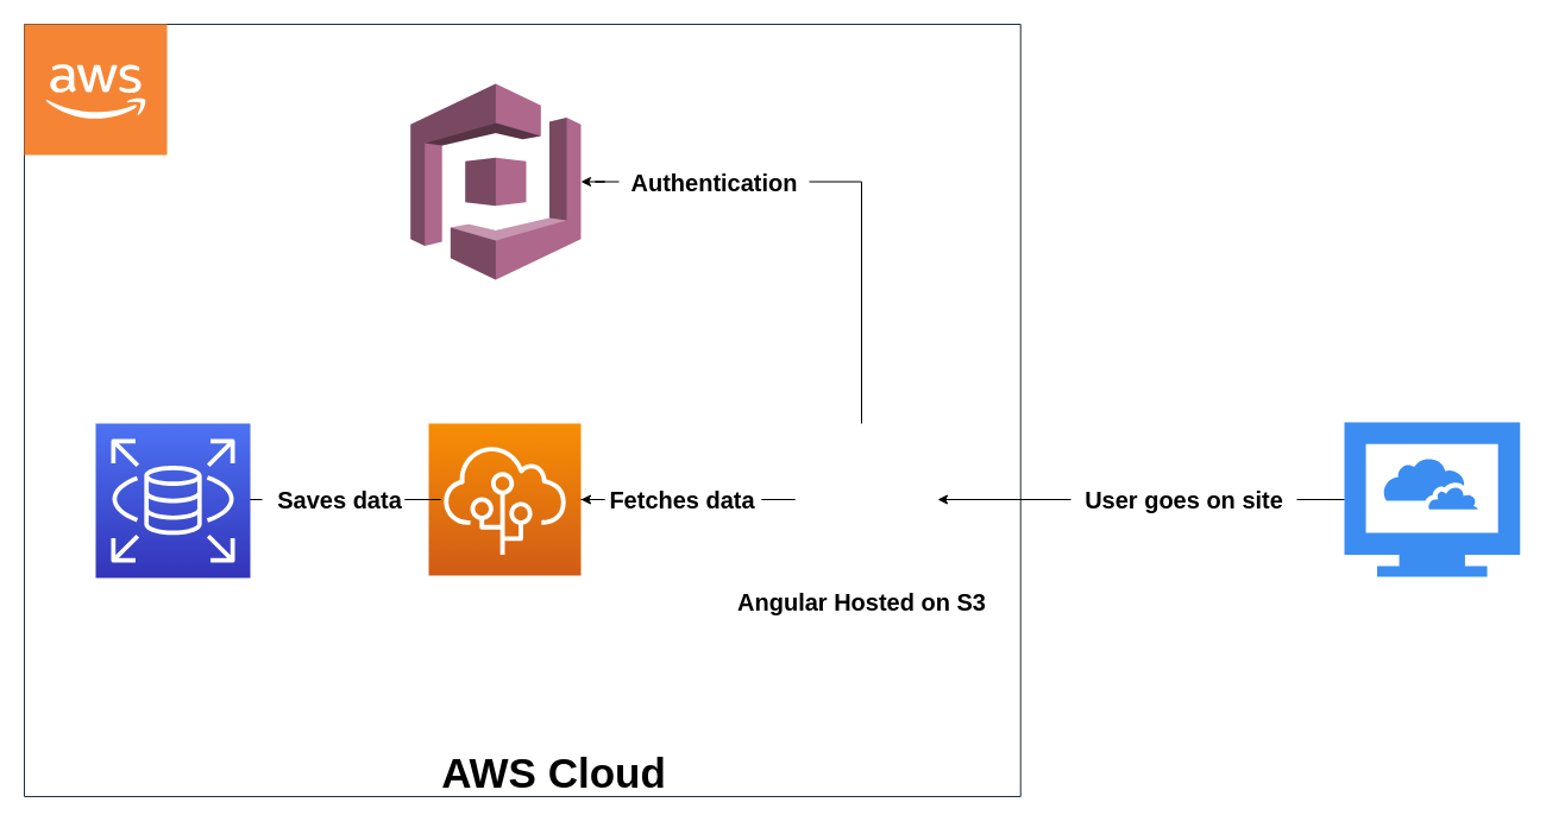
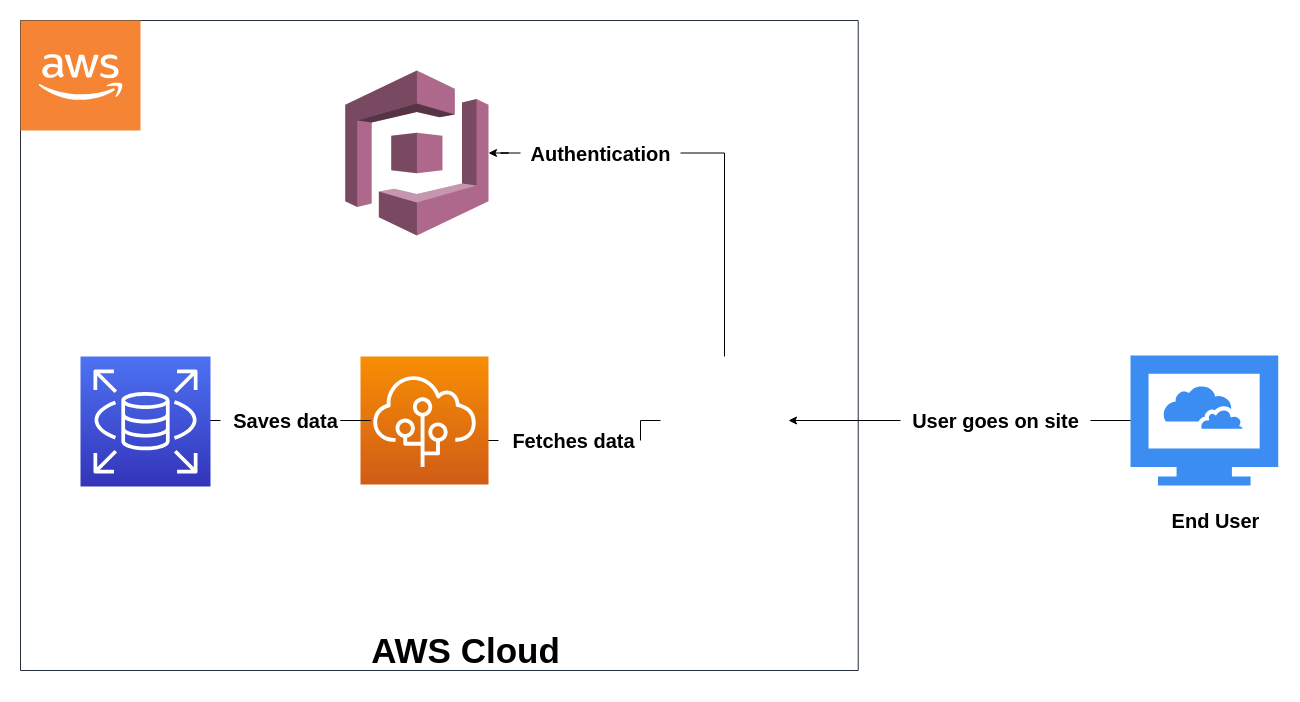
- <mxCell id="12" value="Fetches data" style="text;html=1;resizable=0;autosize=1;align=center;verticalAlign=middle;points=[];fillColor=none;strokeColor=none;rounded=0;fontStyle=1;fontSize=20;" vertex="1" parent="2"><mxGeometry x="478" y="380" width="150" height="40" as="geometry" /></mxCell>
+ <mxCell id="12" value="Fetches data" style="text;html=1;resizable=0;autosize=1;align=center;verticalAlign=middle;points=[];fillColor=none;strokeColor=none;rounded=0;fontStyle=1;fontSize=20;" vertex="1" parent="2"><mxGeometry x="478" y="400" width="150" height="40" as="geometry" /></mxCell>
- <mxCell id="8" value="&lt;div&gt;Angular Hosted on S3&lt;/div&gt;" style="text;html=1;resizable=0;autosize=1;align=center;verticalAlign=middle;points=[];fillColor=none;strokeColor=none;rounded=0;fontStyle=1;fontSize=20;" vertex="1" parent="2"><mxGeometry x="589" y="466" width="230" height="40" as="geometry" /></mxCell>
+ <mxCell id="19" value="End User" style="text;html=1;resizable=0;autosize=1;align=center;verticalAlign=middle;points=[];fillColor=none;strokeColor=none;rounded=0;fontStyle=1;fontSize=20;" vertex="1" parent="1"><mxGeometry x="1160" y="500" width="110" height="40" as="geometry" /></mxCell>
